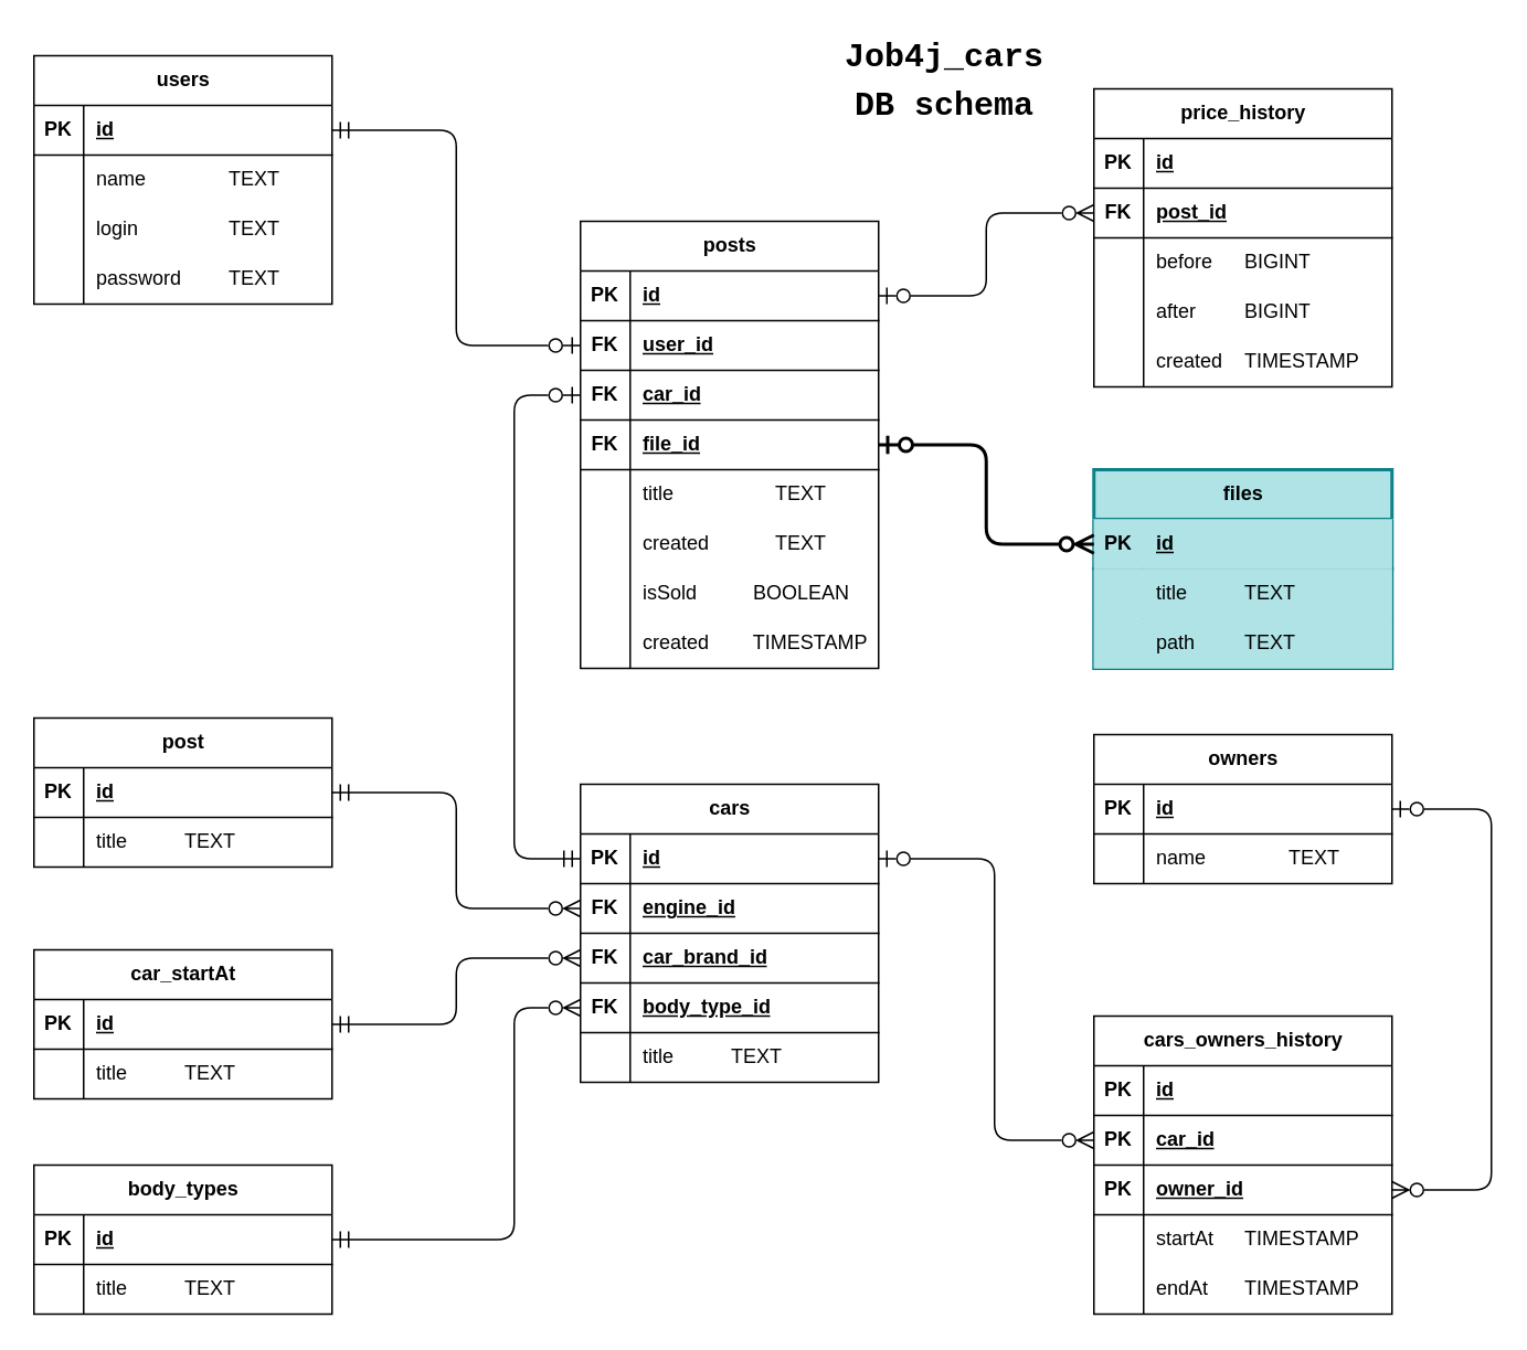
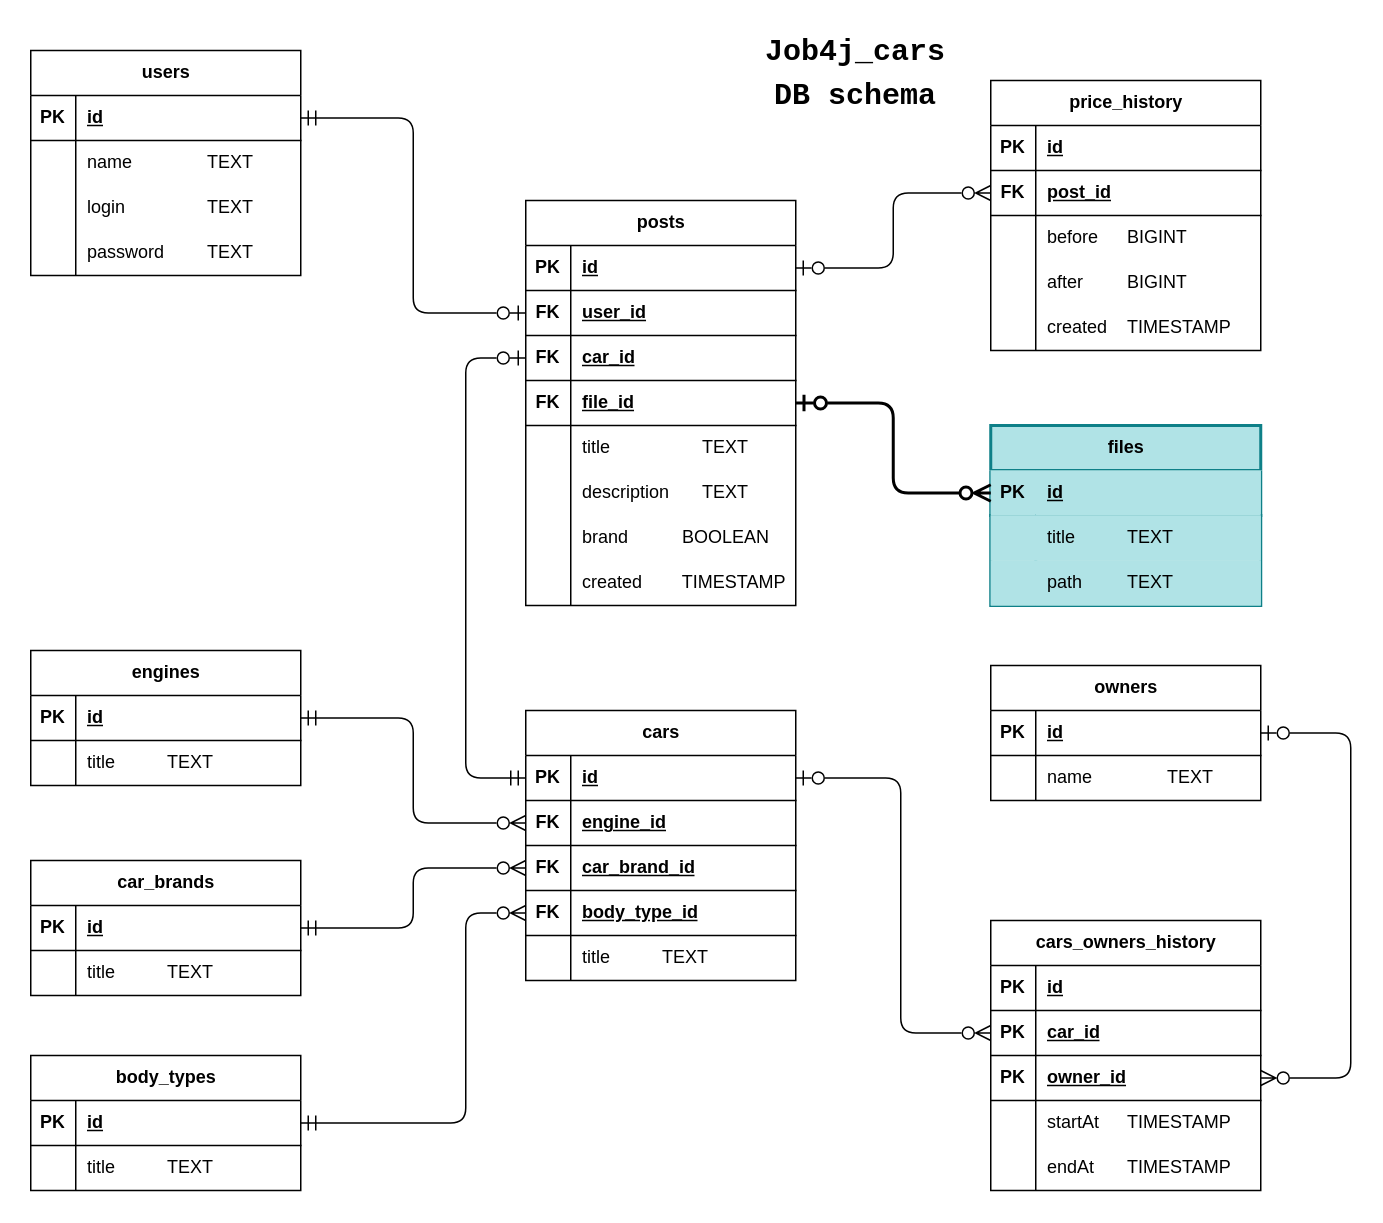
- <mxCell id="102" value="created&amp;nbsp; &amp;nbsp;&amp;nbsp;&lt;span style=&quot;white-space: pre;&quot;&gt;&#09;&lt;/span&gt;TEXT" style="shape=partialRectangle;connectable=0;fillColor=none;top=0;left=0;bottom=0;right=0;align=left;spacingLeft=6;overflow=hidden;whiteSpace=wrap;html=1;" parent="100" vertex="1"><mxGeometry x="30" width="150" height="30" as="geometry"><mxRectangle width="150" height="30" as="alternateBounds" /></mxGeometry></mxCell>
+ <mxCell id="102" value="description&amp;nbsp; &amp;nbsp;&amp;nbsp;&lt;span style=&quot;white-space: pre;&quot;&gt;&#09;&lt;/span&gt;TEXT" style="shape=partialRectangle;connectable=0;fillColor=none;top=0;left=0;bottom=0;right=0;align=left;spacingLeft=6;overflow=hidden;whiteSpace=wrap;html=1;" parent="100" vertex="1"><mxGeometry x="30" width="150" height="30" as="geometry"><mxRectangle width="150" height="30" as="alternateBounds" /></mxGeometry></mxCell>
- <mxCell id="105" value="isSold&amp;nbsp; &amp;nbsp;&amp;nbsp;&lt;span style=&quot;white-space: pre;&quot;&gt;&#09;&amp;nbsp;&lt;/span&gt;&amp;nbsp; &amp;nbsp;BOOLEAN" style="shape=partialRectangle;connectable=0;fillColor=none;top=0;left=0;bottom=0;right=0;align=left;spacingLeft=6;overflow=hidden;whiteSpace=wrap;html=1;" parent="103" vertex="1"><mxGeometry x="30" width="150" height="30" as="geometry"><mxRectangle width="150" height="30" as="alternateBounds" /></mxGeometry></mxCell>
+ <mxCell id="105" value="brand&amp;nbsp; &amp;nbsp;&amp;nbsp;&lt;span style=&quot;white-space: pre;&quot;&gt;&#09;&amp;nbsp;&lt;/span&gt;&amp;nbsp; &amp;nbsp;BOOLEAN" style="shape=partialRectangle;connectable=0;fillColor=none;top=0;left=0;bottom=0;right=0;align=left;spacingLeft=6;overflow=hidden;whiteSpace=wrap;html=1;" parent="103" vertex="1"><mxGeometry x="30" width="150" height="30" as="geometry"><mxRectangle width="150" height="30" as="alternateBounds" /></mxGeometry></mxCell>
- <mxCell id="32" value="post" style="shape=table;startSize=30;container=1;collapsible=1;childLayout=tableLayout;fixedRows=1;rowLines=0;fontStyle=1;align=center;resizeLast=1;html=1;" parent="1" vertex="1"><mxGeometry x="20" y="420" width="180" height="90" as="geometry" /></mxCell>
+ <mxCell id="32" value="engines" style="shape=table;startSize=30;container=1;collapsible=1;childLayout=tableLayout;fixedRows=1;rowLines=0;fontStyle=1;align=center;resizeLast=1;html=1;" parent="1" vertex="1"><mxGeometry x="20" y="420" width="180" height="90" as="geometry" /></mxCell>
- <mxCell id="76" value="car_startAt" style="shape=table;startSize=30;container=1;collapsible=1;childLayout=tableLayout;fixedRows=1;rowLines=0;fontStyle=1;align=center;resizeLast=1;html=1;fillColor=none;" parent="1" vertex="1"><mxGeometry x="20" y="560" width="180" height="90" as="geometry"><mxRectangle x="230" y="580" width="90" height="30" as="alternateBounds" /></mxGeometry></mxCell>
+ <mxCell id="76" value="car_brands" style="shape=table;startSize=30;container=1;collapsible=1;childLayout=tableLayout;fixedRows=1;rowLines=0;fontStyle=1;align=center;resizeLast=1;html=1;fillColor=none;" parent="1" vertex="1"><mxGeometry x="20" y="560" width="180" height="90" as="geometry"><mxRectangle x="230" y="580" width="90" height="30" as="alternateBounds" /></mxGeometry></mxCell>
